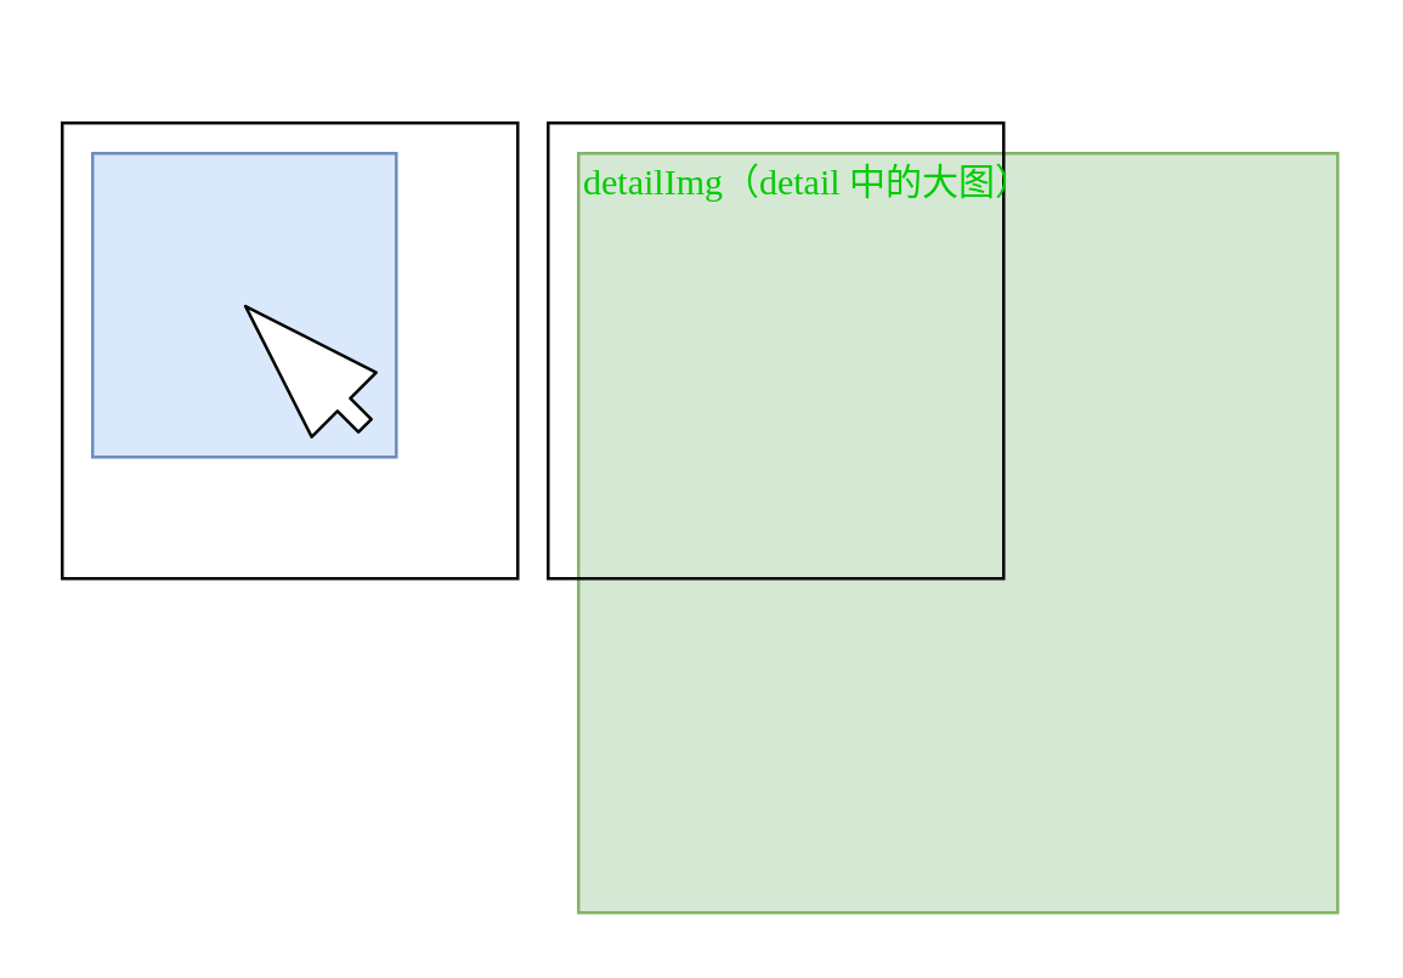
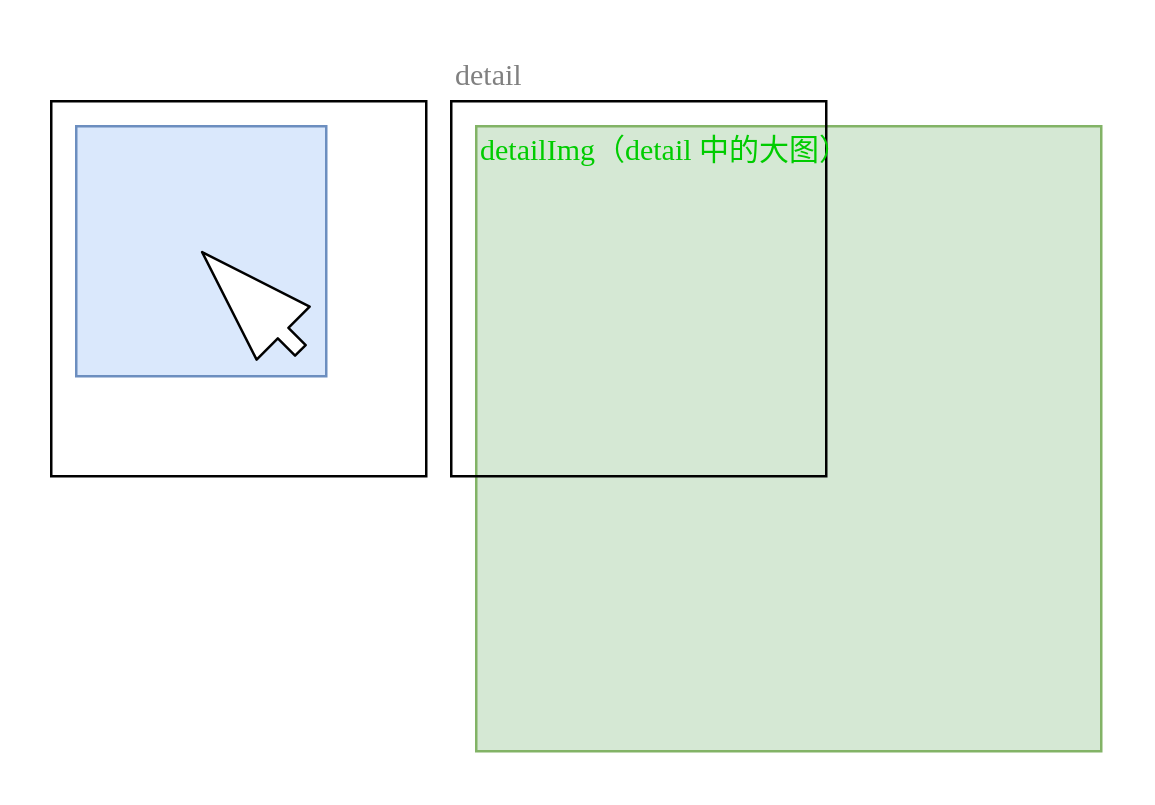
+ <mxCell id="7" value="detail" style="text;html=1;strokeColor=none;fillColor=none;align=left;verticalAlign=middle;whiteSpace=wrap;rounded=0;fontColor=#808080;fontFamily=Lucida Console;" parent="1" vertex="1"><mxGeometry x="180" y="20" width="40" height="20" as="geometry" /></mxCell>
